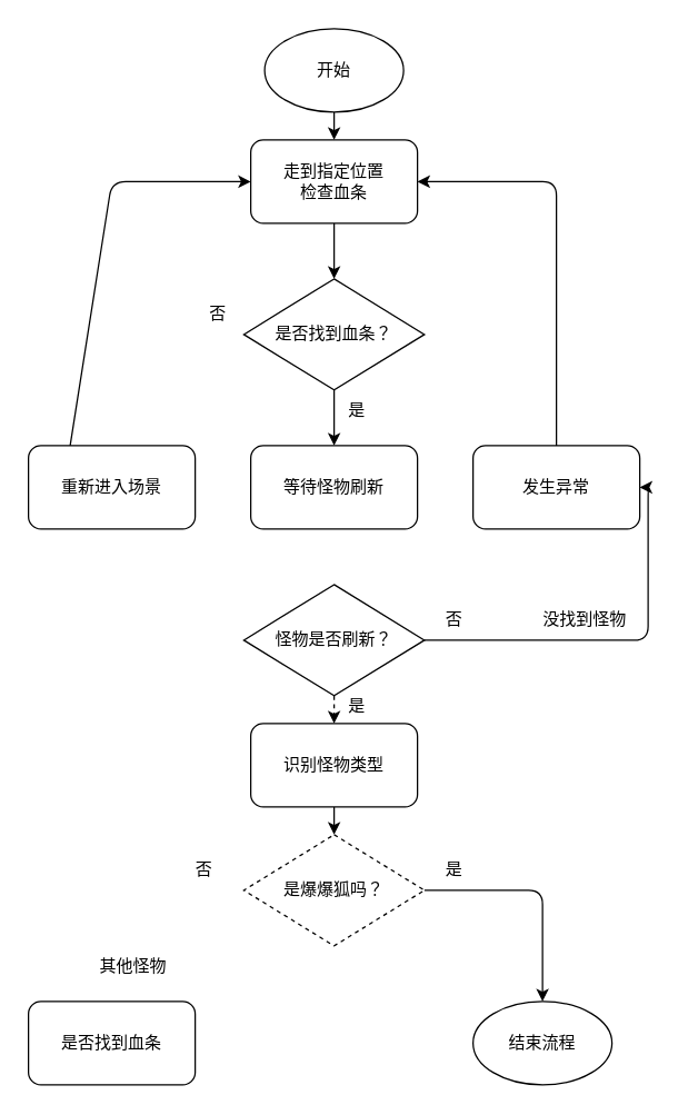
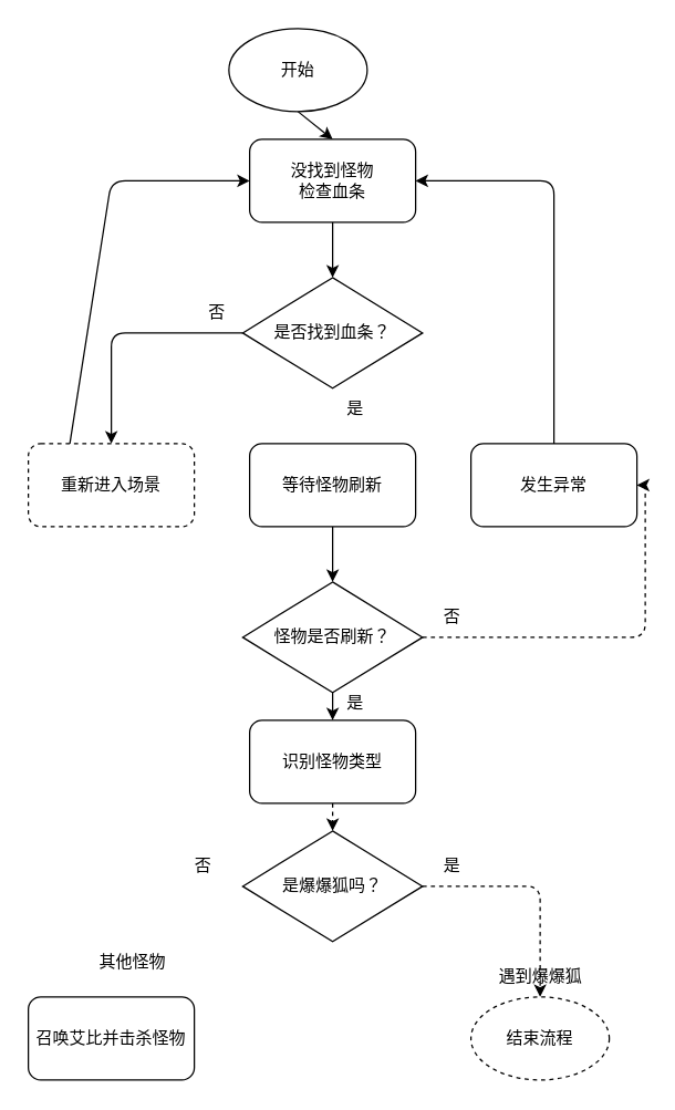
- <mxCell id="2" value="开始" style="ellipse;whiteSpace=wrap;html=1;fillColor=none;strokeColor=#000000;fontColor=#000000;" parent="1" vertex="1"><mxGeometry x="190" y="20" width="100" height="60" as="geometry" /></mxCell>
+ <mxCell id="2" value="开始" style="ellipse;whiteSpace=wrap;html=1;fillColor=none;strokeColor=#000000;fontColor=#000000;" parent="1" vertex="1"><mxGeometry x="165" y="20" width="100" height="60" as="geometry" /></mxCell>
- <mxCell id="3" value="走到指定位置&lt;br&gt;检查血条" style="rounded=1;whiteSpace=wrap;html=1;fillColor=none;strokeColor=#000000;fontColor=#000000;" parent="1" vertex="1"><mxGeometry x="180" y="100" width="120" height="60" as="geometry" /></mxCell>
+ <mxCell id="3" value="没找到怪物&lt;br&gt;检查血条" style="rounded=1;whiteSpace=wrap;html=1;fillColor=none;strokeColor=#000000;fontColor=#000000;" parent="1" vertex="1"><mxGeometry x="180" y="100" width="120" height="60" as="geometry" /></mxCell>
+ <mxCell id="20" value="" style="endArrow=classic;html=1;exitX=0;exitY=0.5;exitDx=0;exitDy=0;entryX=0.5;entryY=0;entryDx=0;entryDy=0;strokeColor=#000000;" parent="1" source="4" target="11" edge="1"><mxGeometry width="50" height="50" relative="1" as="geometry"><mxPoint x="240" y="310" as="sourcePoint" /><mxPoint x="290" y="260" as="targetPoint" /><Array as="points"><mxPoint x="80" y="240" /></Array></mxGeometry></mxCell>
- <mxCell id="15" value="" style="endArrow=classic;html=1;exitX=0.5;exitY=1;exitDx=0;exitDy=0;entryX=0.5;entryY=0;entryDx=0;entryDy=0;strokeColor=#000000;" parent="1" source="4" target="5" edge="1"><mxGeometry width="50" height="50" relative="1" as="geometry"><mxPoint x="240" y="410" as="sourcePoint" /><mxPoint x="290" y="360" as="targetPoint" /></mxGeometry></mxCell>
- <mxCell id="11" value="重新进入场景" style="rounded=1;whiteSpace=wrap;html=1;fillColor=none;strokeColor=#000000;fontColor=#000000;" parent="1" vertex="1"><mxGeometry x="20" y="320" width="120" height="60" as="geometry" /></mxCell>
+ <mxCell id="11" value="重新进入场景" style="rounded=1;whiteSpace=wrap;html=1;fillColor=none;strokeColor=#000000;fontColor=#000000;dashed=1;" parent="1" vertex="1"><mxGeometry x="20" y="320" width="120" height="60" as="geometry" /></mxCell>
+ <mxCell id="16" value="" style="endArrow=classic;html=1;exitX=0.5;exitY=1;exitDx=0;exitDy=0;entryX=0.5;entryY=0;entryDx=0;entryDy=0;strokeColor=#000000;" parent="1" source="5" target="6" edge="1"><mxGeometry width="50" height="50" relative="1" as="geometry"><mxPoint x="240" y="410" as="sourcePoint" /><mxPoint x="290" y="360" as="targetPoint" /></mxGeometry></mxCell>
- <mxCell id="31" value="没找到怪物" style="text;html=1;align=center;verticalAlign=middle;resizable=0;points=[];autosize=1;strokeColor=none;fillColor=none;fontColor=#000000;" parent="1" vertex="1"><mxGeometry x="380" y="430" width="80" height="30" as="geometry" /></mxCell>
- <mxCell id="23" value="" style="endArrow=classic;html=1;exitX=1;exitY=0.5;exitDx=0;exitDy=0;entryX=1;entryY=0.5;entryDx=0;entryDy=0;strokeColor=#000000;" parent="1" source="6" target="12" edge="1"><mxGeometry width="50" height="50" relative="1" as="geometry"><mxPoint x="240" y="410" as="sourcePoint" /><mxPoint x="290" y="360" as="targetPoint" /><Array as="points"><mxPoint x="466" y="460" /><mxPoint x="466" y="350" /></Array></mxGeometry></mxCell>
+ <mxCell id="23" value="" style="endArrow=classic;html=1;exitX=1;exitY=0.5;exitDx=0;exitDy=0;entryX=1;entryY=0.5;entryDx=0;entryDy=0;strokeColor=#000000;dashed=1;" parent="1" source="6" target="12" edge="1"><mxGeometry width="50" height="50" relative="1" as="geometry"><mxPoint x="240" y="410" as="sourcePoint" /><mxPoint x="290" y="360" as="targetPoint" /><Array as="points"><mxPoint x="466" y="460" /><mxPoint x="466" y="350" /></Array></mxGeometry></mxCell>
- <mxCell id="17" value="" style="endArrow=classic;html=1;exitX=0.5;exitY=1;exitDx=0;exitDy=0;entryX=0.5;entryY=0;entryDx=0;entryDy=0;strokeColor=#000000;dashed=1;" parent="1" source="6" target="7" edge="1"><mxGeometry width="50" height="50" relative="1" as="geometry"><mxPoint x="240" y="410" as="sourcePoint" /><mxPoint x="290" y="360" as="targetPoint" /></mxGeometry></mxCell>
+ <mxCell id="17" value="" style="endArrow=classic;html=1;exitX=0.5;exitY=1;exitDx=0;exitDy=0;entryX=0.5;entryY=0;entryDx=0;entryDy=0;strokeColor=#000000;" parent="1" source="6" target="7" edge="1"><mxGeometry width="50" height="50" relative="1" as="geometry"><mxPoint x="240" y="410" as="sourcePoint" /><mxPoint x="290" y="360" as="targetPoint" /></mxGeometry></mxCell>
- <mxCell id="18" value="" style="endArrow=classic;html=1;exitX=0.5;exitY=1;exitDx=0;exitDy=0;entryX=0.5;entryY=0;entryDx=0;entryDy=0;strokeColor=#000000;" parent="1" source="7" target="8" edge="1"><mxGeometry width="50" height="50" relative="1" as="geometry"><mxPoint x="240" y="570" as="sourcePoint" /><mxPoint x="290" y="530" as="targetPoint" /></mxGeometry></mxCell>
+ <mxCell id="18" value="" style="endArrow=classic;html=1;exitX=0.5;exitY=1;exitDx=0;exitDy=0;entryX=0.5;entryY=0;entryDx=0;entryDy=0;strokeColor=#000000;dashed=1;" parent="1" source="7" target="8" edge="1"><mxGeometry width="50" height="50" relative="1" as="geometry"><mxPoint x="240" y="570" as="sourcePoint" /><mxPoint x="290" y="530" as="targetPoint" /></mxGeometry></mxCell>
- <mxCell id="8" value="是爆爆狐吗？" style="rhombus;whiteSpace=wrap;html=1;fillColor=none;strokeColor=#000000;fontColor=#000000;dashed=1;" parent="1" vertex="1"><mxGeometry x="175" y="600" width="130" height="80" as="geometry" /></mxCell>
+ <mxCell id="8" value="是爆爆狐吗？" style="rhombus;whiteSpace=wrap;html=1;fillColor=none;strokeColor=#000000;fontColor=#000000;" parent="1" vertex="1"><mxGeometry x="175" y="600" width="130" height="80" as="geometry" /></mxCell>
- <mxCell id="19" value="" style="endArrow=classic;html=1;exitX=1;exitY=0.5;exitDx=0;exitDy=0;entryX=0.5;entryY=0;entryDx=0;entryDy=0;strokeColor=#000000;" parent="1" source="8" target="10" edge="1"><mxGeometry width="50" height="50" relative="1" as="geometry"><mxPoint x="240" y="570" as="sourcePoint" /><mxPoint x="290" y="520" as="targetPoint" /><Array as="points"><mxPoint x="390" y="640" /></Array></mxGeometry></mxCell>
+ <mxCell id="19" value="" style="endArrow=classic;html=1;exitX=1;exitY=0.5;exitDx=0;exitDy=0;entryX=0.5;entryY=0;entryDx=0;entryDy=0;strokeColor=#000000;dashed=1;" parent="1" source="8" target="10" edge="1"><mxGeometry width="50" height="50" relative="1" as="geometry"><mxPoint x="240" y="570" as="sourcePoint" /><mxPoint x="290" y="520" as="targetPoint" /><Array as="points"><mxPoint x="390" y="640" /></Array></mxGeometry></mxCell>
+ <mxCell id="30" value="遇到爆爆狐" style="text;html=1;align=center;verticalAlign=middle;resizable=0;points=[];autosize=1;strokeColor=none;fillColor=none;fontColor=#000000;" parent="1" vertex="1"><mxGeometry x="350" y="690" width="80" height="30" as="geometry" /></mxCell>
- <mxCell id="9" value="是否找到血条" style="rounded=1;whiteSpace=wrap;html=1;fillColor=none;strokeColor=#000000;fontColor=#000000;" parent="1" vertex="1"><mxGeometry x="20" y="720" width="120" height="60" as="geometry" /></mxCell>
+ <mxCell id="9" value="召唤艾比并击杀怪物" style="rounded=1;whiteSpace=wrap;html=1;fillColor=none;strokeColor=#000000;fontColor=#000000;" parent="1" vertex="1"><mxGeometry x="20" y="720" width="120" height="60" as="geometry" /></mxCell>
- <mxCell id="10" value="结束流程" style="ellipse;whiteSpace=wrap;html=1;fillColor=none;strokeColor=#000000;fontColor=#000000;" parent="1" vertex="1"><mxGeometry x="340" y="720" width="100" height="60" as="geometry" /></mxCell>
+ <mxCell id="10" value="结束流程" style="ellipse;whiteSpace=wrap;html=1;fillColor=none;strokeColor=#000000;fontColor=#000000;dashed=1;" parent="1" vertex="1"><mxGeometry x="340" y="720" width="100" height="60" as="geometry" /></mxCell>
